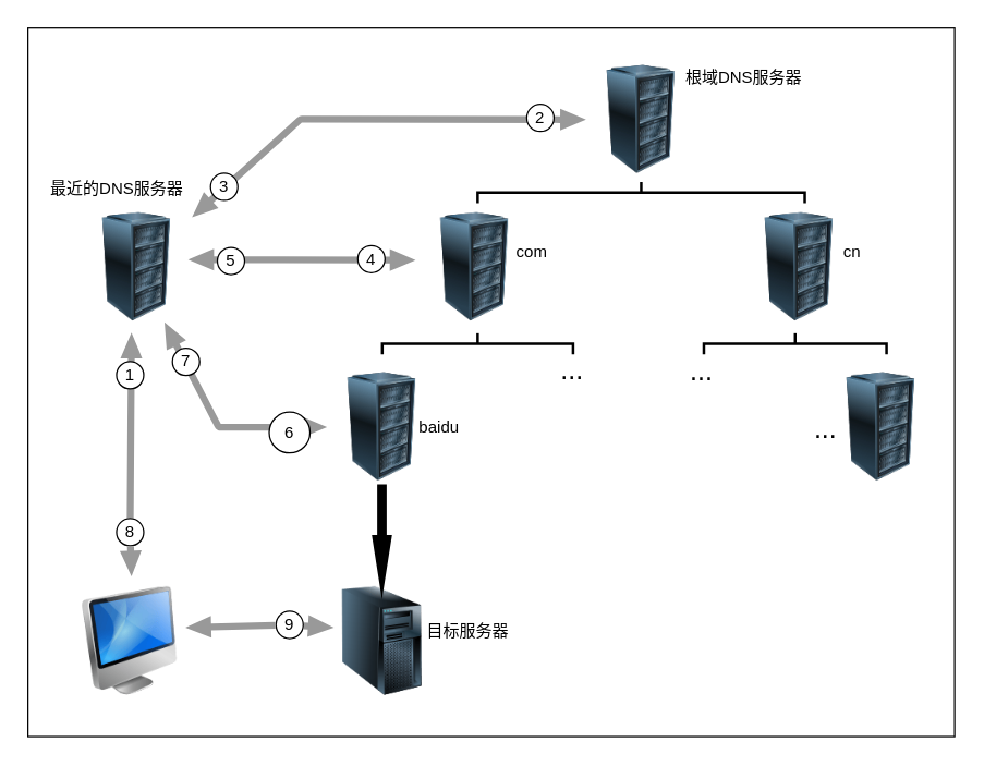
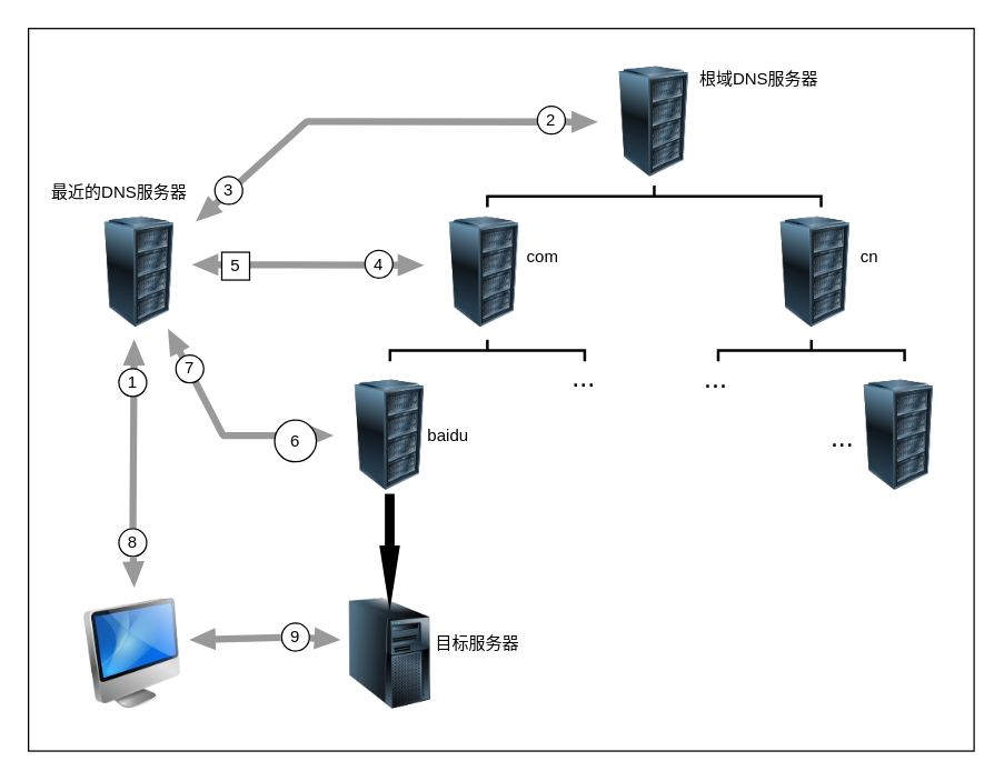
- <mxCell id="34" value="5" style="ellipse;whiteSpace=wrap;html=1;aspect=fixed;fontSize=12;fontColor=#000000;strokeColor=#000000;fillColor=#FFFFFF;" vertex="1" parent="1"><mxGeometry x="159" y="181" width="20" height="20" as="geometry" /></mxCell>
+ <mxCell id="34" value="5" style="whiteSpace=wrap;html=1;aspect=fixed;fontSize=12;fontColor=#000000;strokeColor=#000000;fillColor=#FFFFFF;rounded=0;" vertex="1" parent="1"><mxGeometry x="159" y="181" width="20" height="20" as="geometry" /></mxCell>
